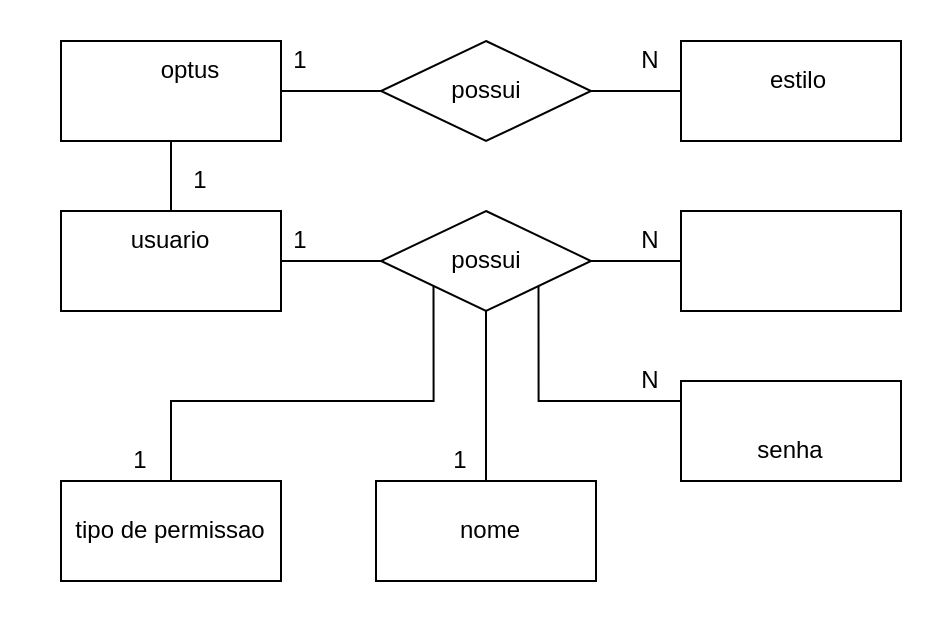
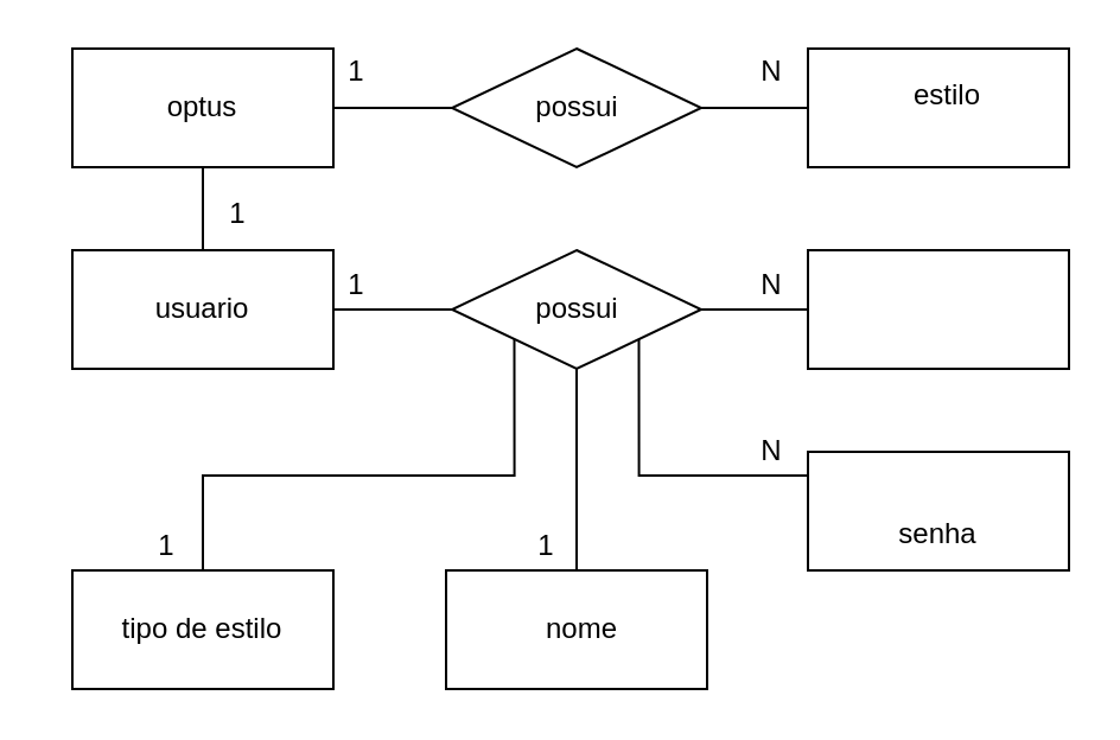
- <mxCell id="4" value="&lt;div&gt;optus&lt;/div&gt;" style="text;html=1;strokeColor=none;fillColor=none;align=center;verticalAlign=middle;whiteSpace=wrap;rounded=0;" vertex="1" parent="1"><mxGeometry x="75" y="25" width="40" height="20" as="geometry" /></mxCell>
+ <mxCell id="4" value="&lt;div&gt;optus&lt;/div&gt;" style="text;html=1;strokeColor=none;fillColor=none;align=center;verticalAlign=middle;whiteSpace=wrap;rounded=0;" vertex="1" parent="1"><mxGeometry x="65" y="35" width="40" height="20" as="geometry" /></mxCell>
- <mxCell id="20" value="&lt;div&gt;usuario&lt;/div&gt;" style="text;html=1;strokeColor=none;fillColor=none;align=center;verticalAlign=middle;whiteSpace=wrap;rounded=0;" vertex="1" parent="1"><mxGeometry x="65" y="110" width="40" height="20" as="geometry" /></mxCell>
+ <mxCell id="20" value="&lt;div&gt;usuario&lt;/div&gt;" style="text;html=1;strokeColor=none;fillColor=none;align=center;verticalAlign=middle;whiteSpace=wrap;rounded=0;" vertex="1" parent="1"><mxGeometry x="65" y="120" width="40" height="20" as="geometry" /></mxCell>
- <mxCell id="14" value="tipo de permissao" style="text;html=1;strokeColor=none;fillColor=none;align=center;verticalAlign=middle;whiteSpace=wrap;rounded=0;" vertex="1" parent="1"><mxGeometry x="20" y="255" width="130" height="20" as="geometry" /></mxCell>
+ <mxCell id="14" value="tipo de estilo" style="text;html=1;strokeColor=none;fillColor=none;align=center;verticalAlign=middle;whiteSpace=wrap;rounded=0;" vertex="1" parent="1"><mxGeometry x="20" y="255" width="130" height="20" as="geometry" /></mxCell>
